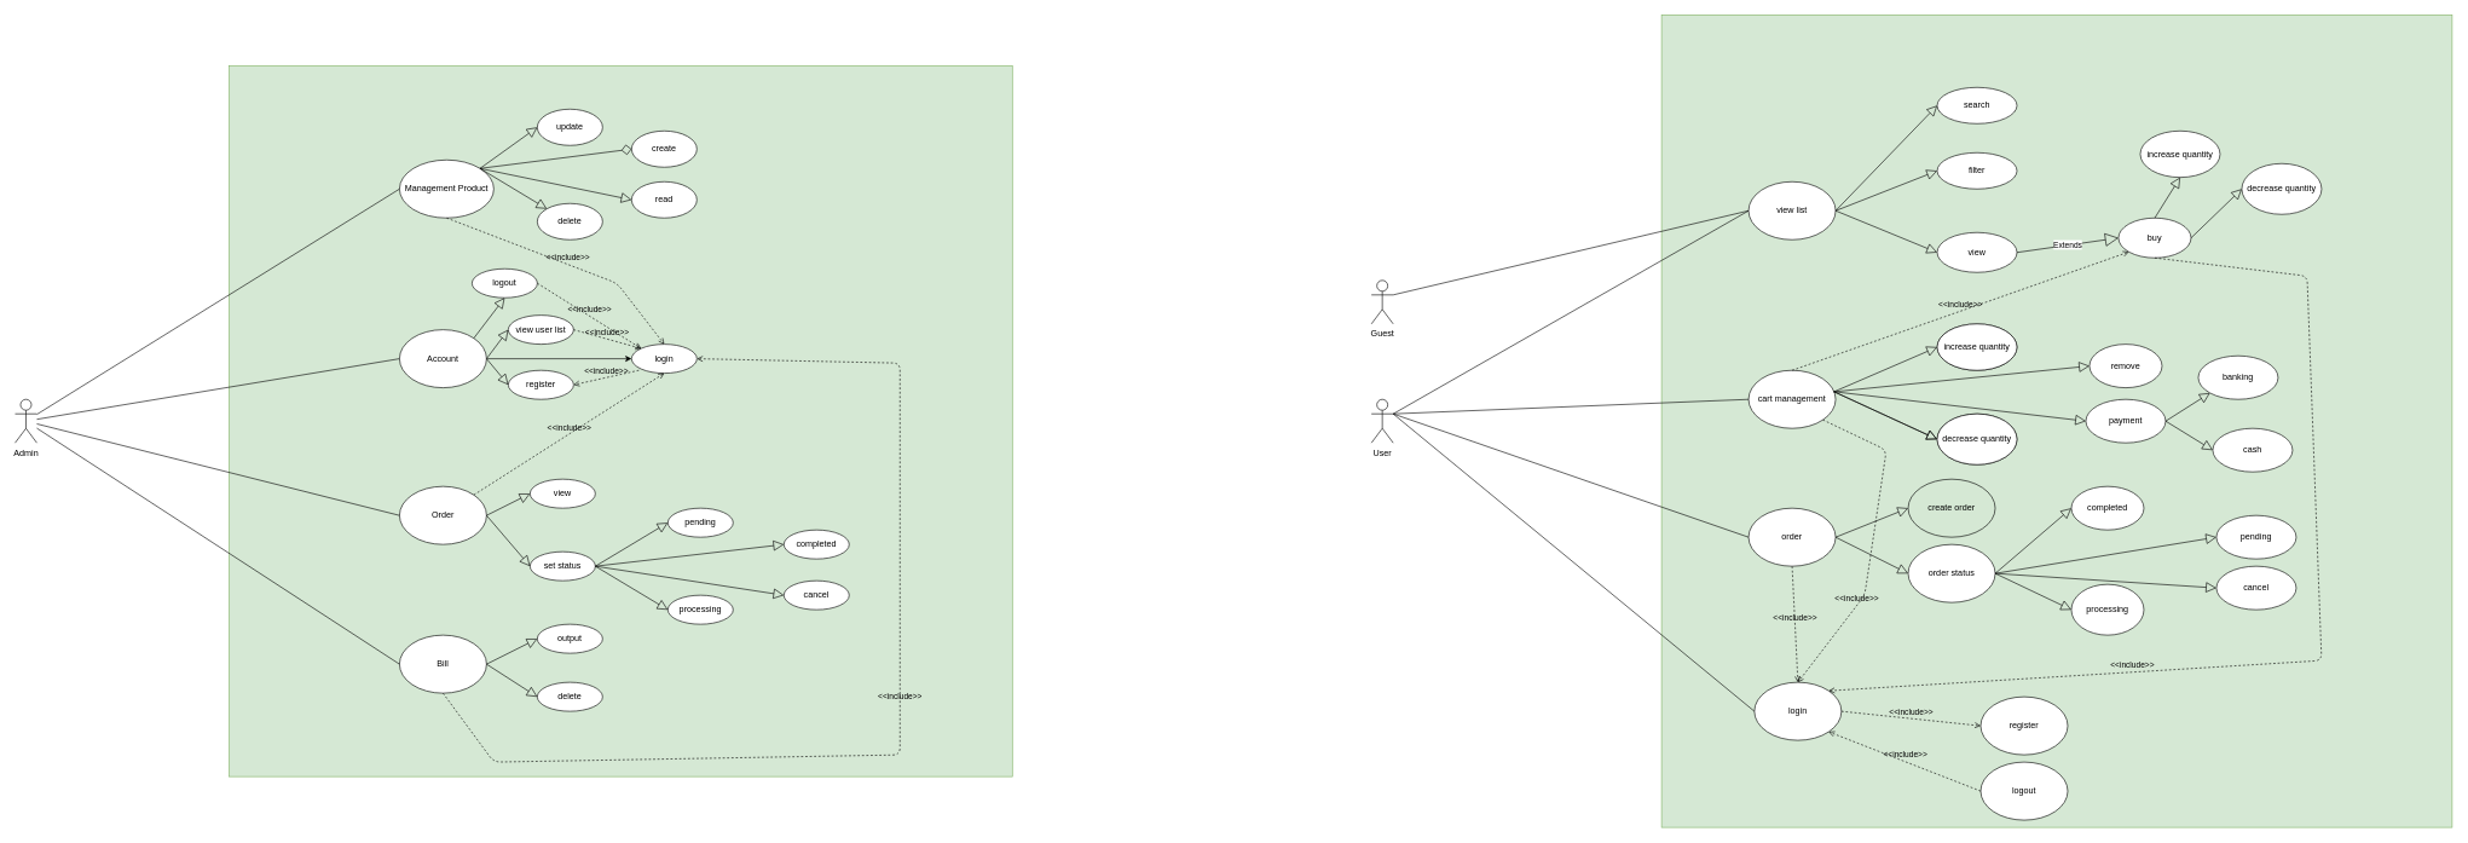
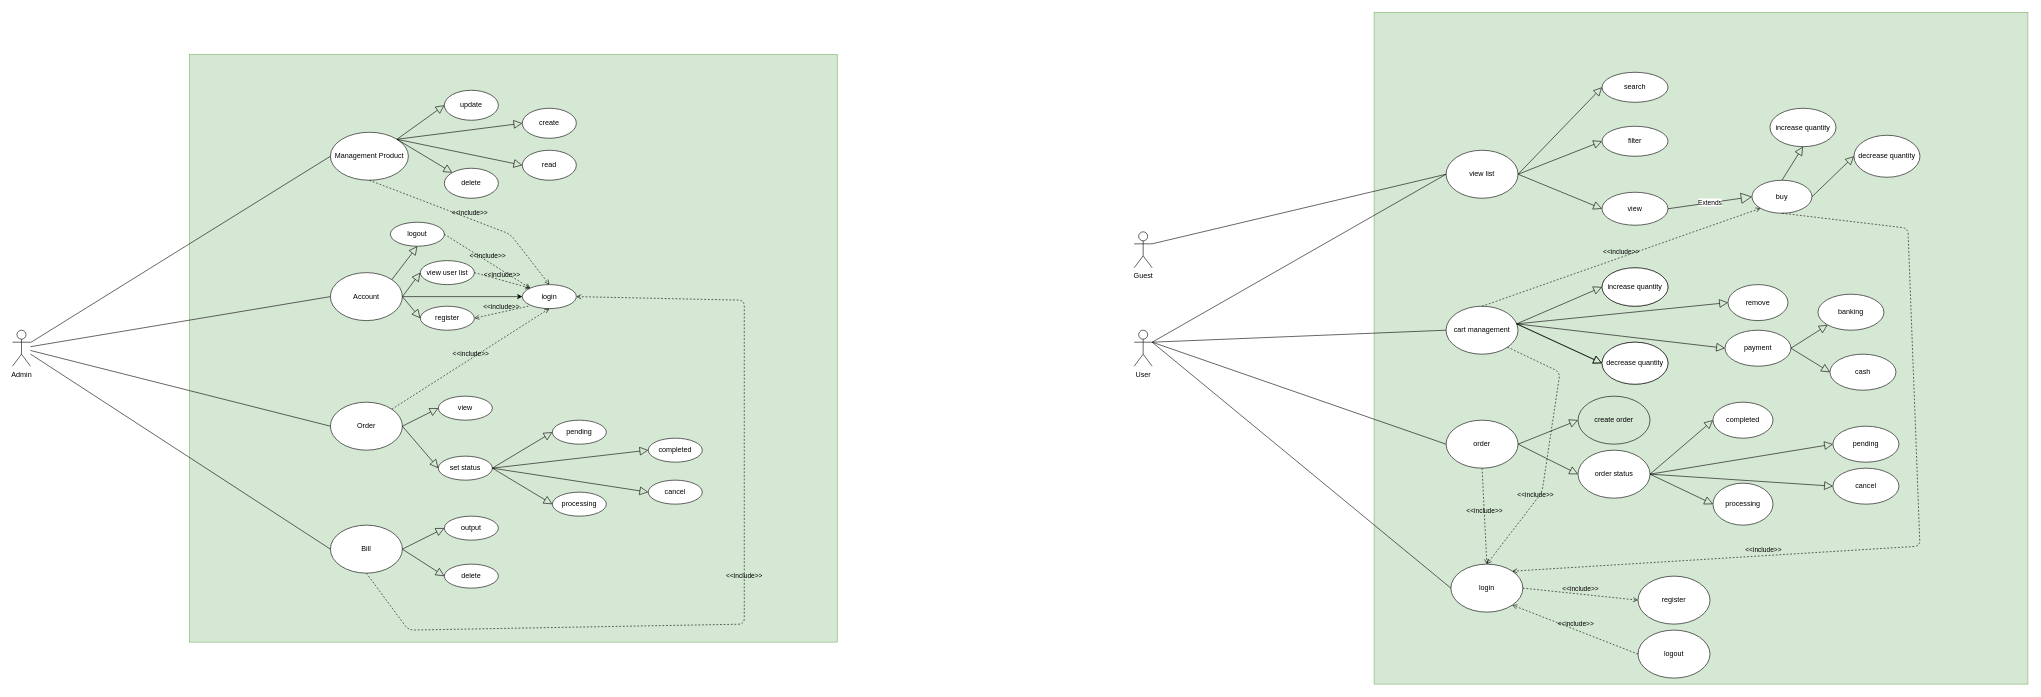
- <mxCell id="26" value="" style="edgeStyle=none;html=1;endSize=12;endArrow=diamond;endFill=0;exitX=1;exitY=0;exitDx=0;exitDy=0;entryX=0;entryY=0.5;entryDx=0;entryDy=0;" parent="1" source="4" target="5" edge="1"><mxGeometry width="160" relative="1" as="geometry"><mxPoint x="728" y="250" as="sourcePoint" /><mxPoint x="888" y="250" as="targetPoint" /></mxGeometry></mxCell>
+ <mxCell id="26" value="" style="edgeStyle=none;html=1;endSize=12;endArrow=block;endFill=0;exitX=1;exitY=0;exitDx=0;exitDy=0;entryX=0;entryY=0.5;entryDx=0;entryDy=0;" parent="1" source="4" target="5" edge="1"><mxGeometry width="160" relative="1" as="geometry"><mxPoint x="728" y="250" as="sourcePoint" /><mxPoint x="888" y="250" as="targetPoint" /></mxGeometry></mxCell>
